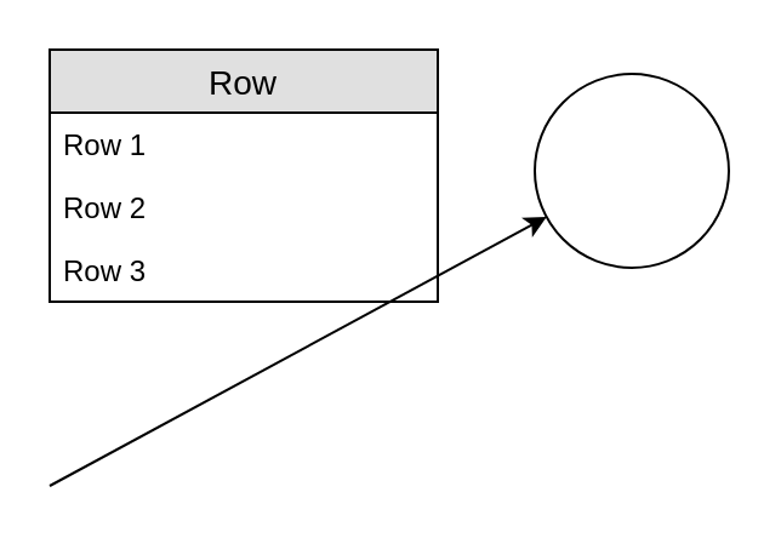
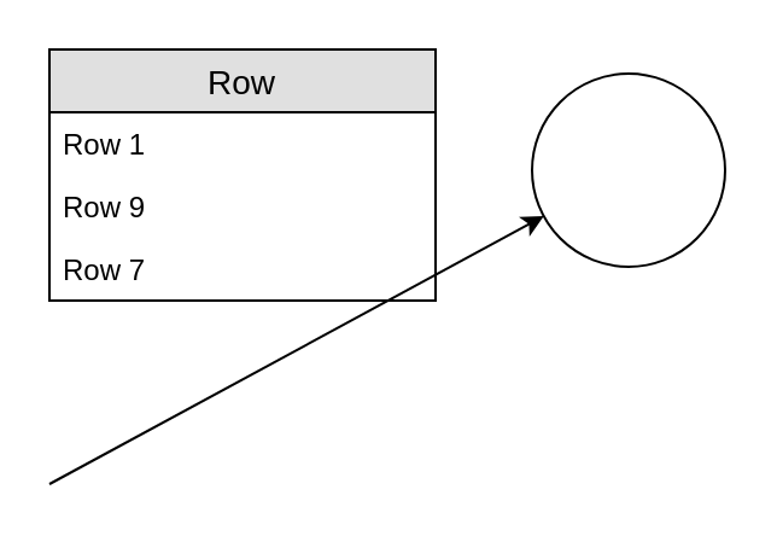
- <mxCell id="4" value="Row 2" style="text;strokeColor=none;fillColor=none;spacingLeft=4;spacingRight=4;overflow=hidden;rotatable=0;points=[[0,0.5],[1,0.5]];portConstraint=eastwest;fontSize=12;" parent="2" vertex="1"><mxGeometry y="52" width="160" height="26" as="geometry" /></mxCell>
+ <mxCell id="4" value="Row 9" style="text;strokeColor=none;fillColor=none;spacingLeft=4;spacingRight=4;overflow=hidden;rotatable=0;points=[[0,0.5],[1,0.5]];portConstraint=eastwest;fontSize=12;" parent="2" vertex="1"><mxGeometry y="52" width="160" height="26" as="geometry" /></mxCell>
- <mxCell id="5" value="Row 3" style="text;strokeColor=none;fillColor=none;spacingLeft=4;spacingRight=4;overflow=hidden;rotatable=0;points=[[0,0.5],[1,0.5]];portConstraint=eastwest;fontSize=12;" parent="2" vertex="1"><mxGeometry y="78" width="160" height="26" as="geometry" /></mxCell>
+ <mxCell id="5" value="Row 7" style="text;strokeColor=none;fillColor=none;spacingLeft=4;spacingRight=4;overflow=hidden;rotatable=0;points=[[0,0.5],[1,0.5]];portConstraint=eastwest;fontSize=12;" parent="2" vertex="1"><mxGeometry y="78" width="160" height="26" as="geometry" /></mxCell>
